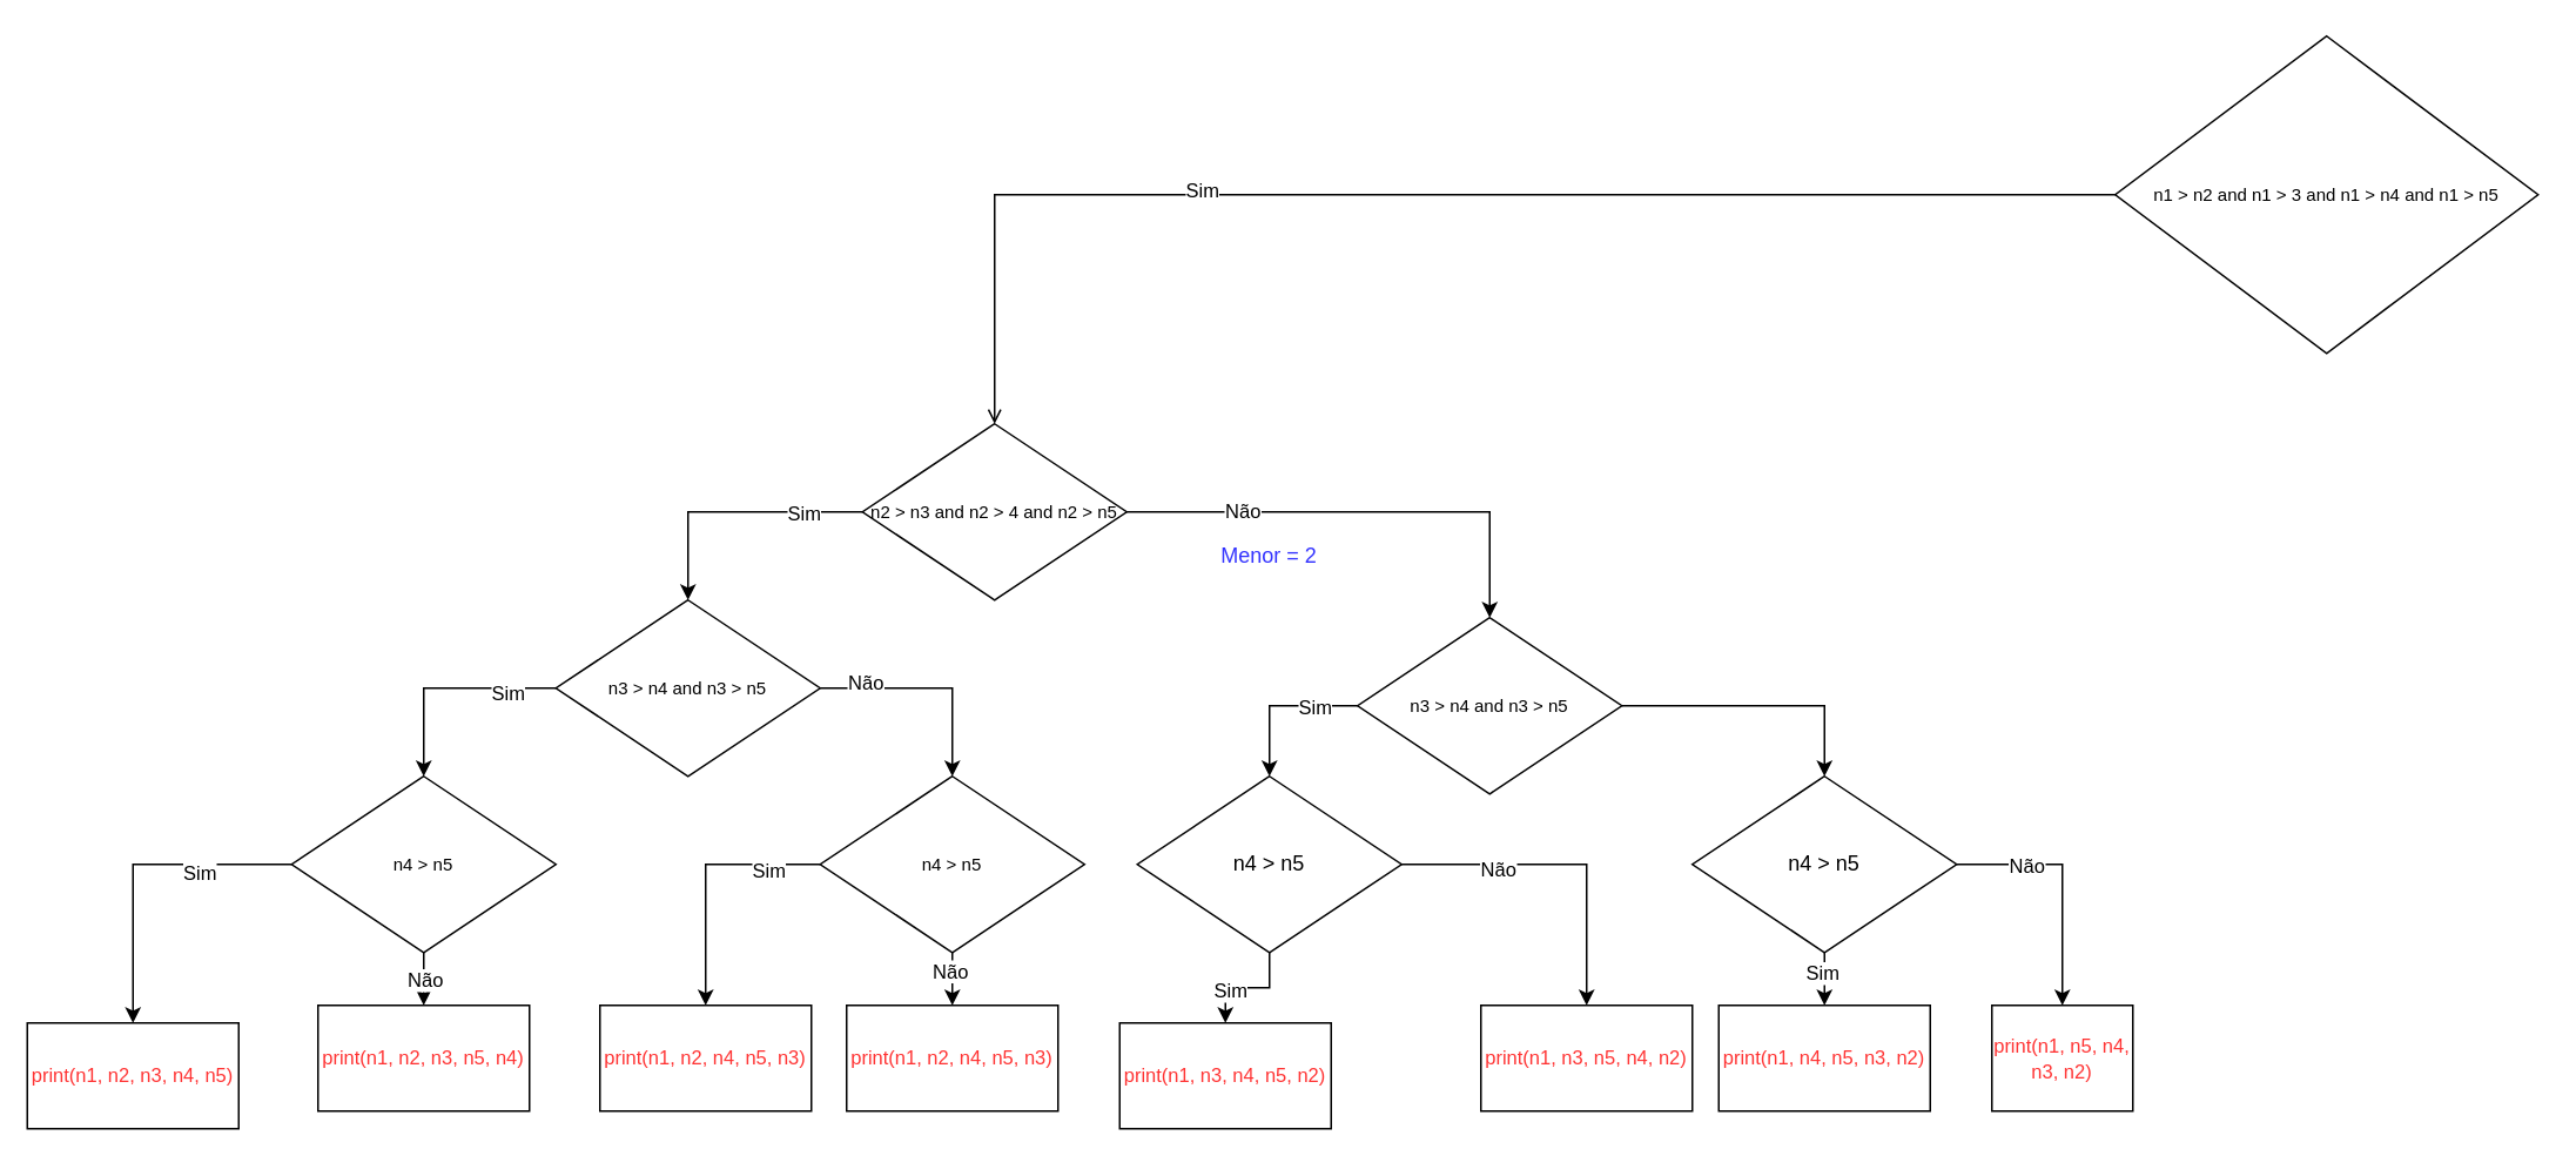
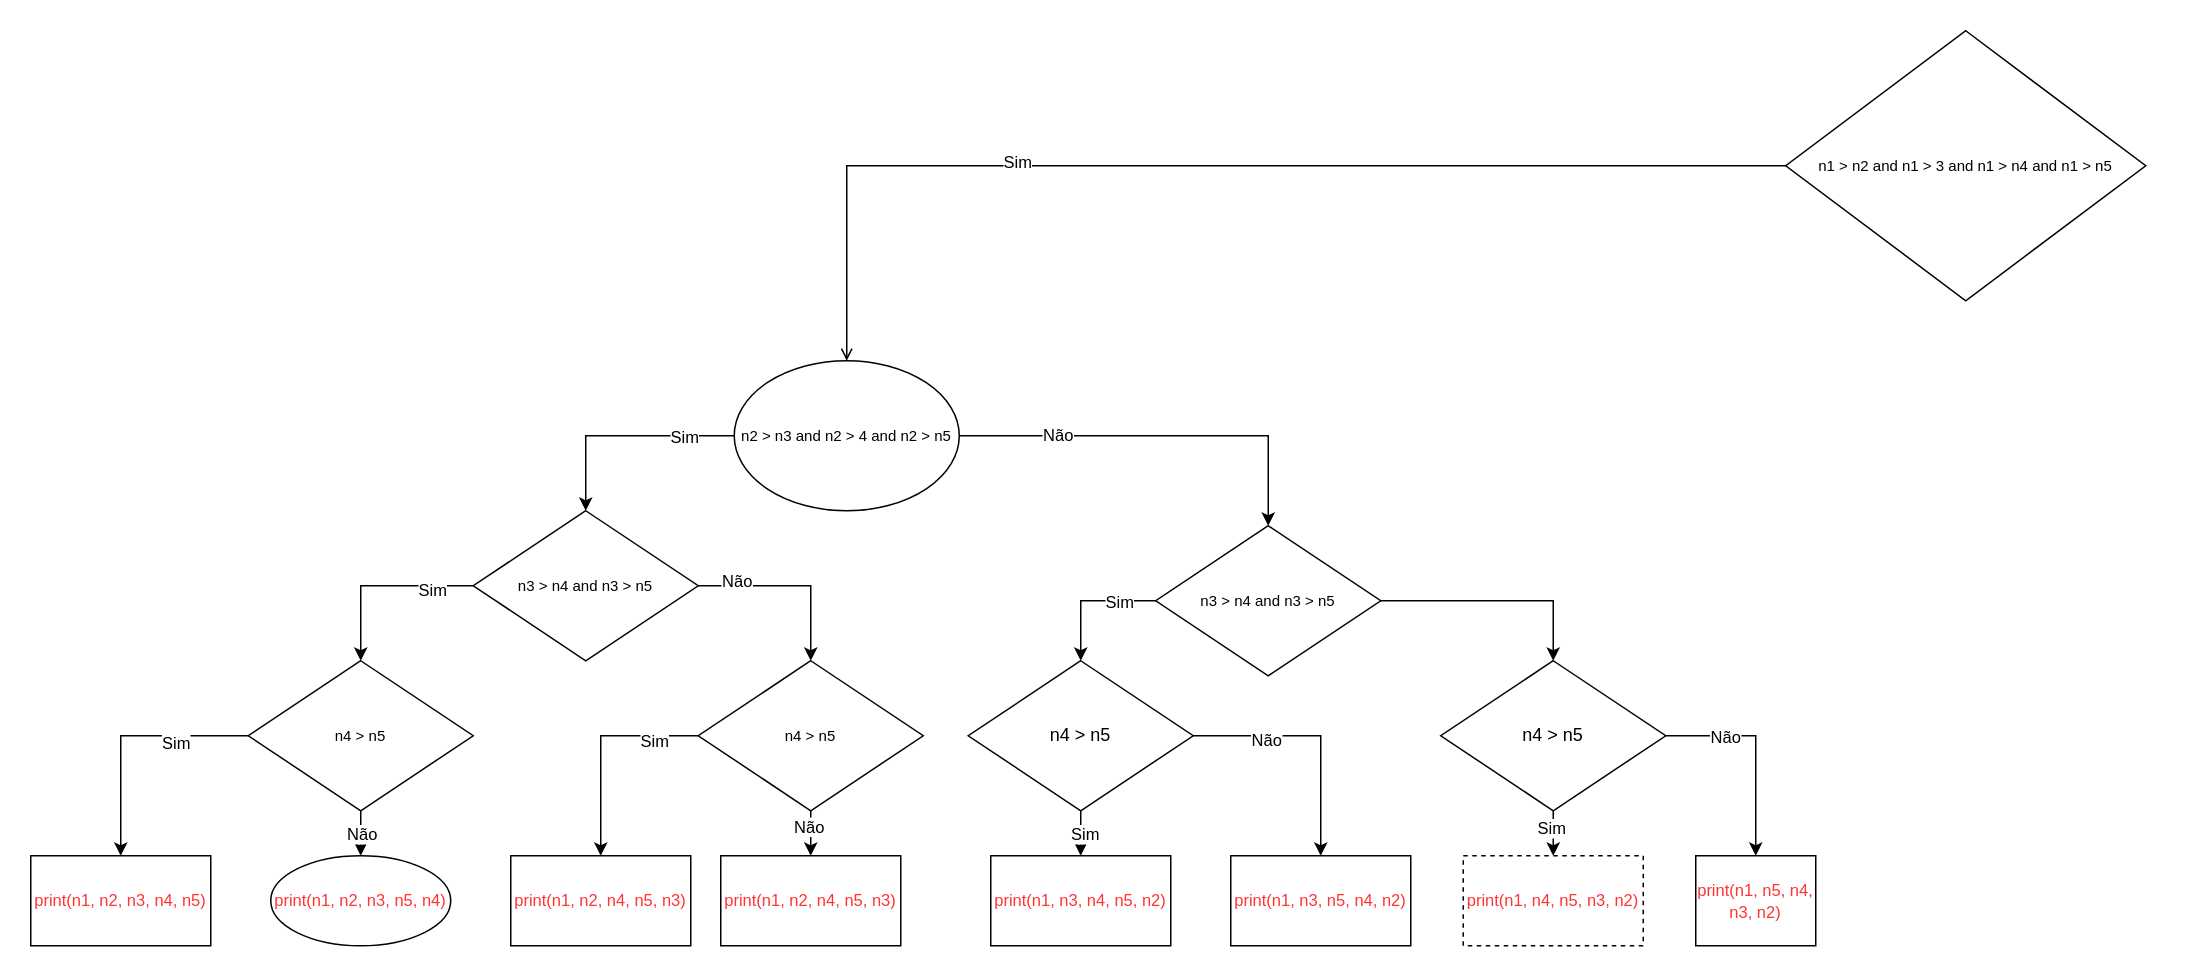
- <mxCell id="4" value="&lt;font style=&quot;font-size: 10px;&quot;&gt;n1 &amp;gt; n2 and n1 &amp;gt; 3 and n1 &amp;gt; n4 and n1 &amp;gt; n5&lt;/font&gt;" style="rhombus;whiteSpace=wrap;html=1;" vertex="1" parent="1"><mxGeometry x="1200" y="20" width="240" height="180" as="geometry" /></mxCell>
+ <mxCell id="4" value="&lt;font style=&quot;font-size: 10px;&quot;&gt;n1 &amp;gt; n2 and n1 &amp;gt; 3 and n1 &amp;gt; n4 and n1 &amp;gt; n5&lt;/font&gt;" style="rhombus;whiteSpace=wrap;html=1;" vertex="1" parent="1"><mxGeometry x="1190" y="20" width="240" height="180" as="geometry" /></mxCell>
- <mxCell id="9" value="&lt;font style=&quot;font-size: 10px;&quot;&gt;n2 &amp;gt; n3 and n2 &amp;gt; 4 and n2 &amp;gt; n5&lt;/font&gt;" style="rhombus;whiteSpace=wrap;html=1;" vertex="1" parent="1"><mxGeometry x="489" y="240" width="150" height="100" as="geometry" /></mxCell>
+ <mxCell id="9" value="&lt;font style=&quot;font-size: 10px;&quot;&gt;n2 &amp;gt; n3 and n2 &amp;gt; 4 and n2 &amp;gt; n5&lt;/font&gt;" style="ellipse;whiteSpace=wrap;html=1;" vertex="1" parent="1"><mxGeometry x="489" y="240" width="150" height="100" as="geometry" /></mxCell>
- <mxCell id="33" value="&lt;font color=&quot;#3333ff&quot;&gt;Menor = 2&lt;/font&gt;" style="text;html=1;strokeColor=none;fillColor=none;align=center;verticalAlign=middle;whiteSpace=wrap;rounded=0;" vertex="1" parent="1"><mxGeometry x="690" y="300" width="60" height="30" as="geometry" /></mxCell>
- <mxCell id="21" value="&lt;font style=&quot;font-size: 11px;&quot; color=&quot;#ff3333&quot;&gt;print(n1, n2, n3, n5, n4)&lt;/font&gt;" style="rounded=0;whiteSpace=wrap;html=1;" vertex="1" parent="1"><mxGeometry x="180" y="570" width="120" height="60" as="geometry" /></mxCell>
+ <mxCell id="21" value="&lt;font style=&quot;font-size: 11px;&quot; color=&quot;#ff3333&quot;&gt;print(n1, n2, n3, n5, n4)&lt;/font&gt;" style="ellipse;whiteSpace=wrap;html=1;" vertex="1" parent="1"><mxGeometry x="180" y="570" width="120" height="60" as="geometry" /></mxCell>
- <mxCell id="40" value="&lt;font style=&quot;font-size: 11px;&quot; color=&quot;#ff3333&quot;&gt;print(n1, n3, n5, n4, n2)&lt;/font&gt;" style="rounded=0;whiteSpace=wrap;html=1;" vertex="1" parent="1"><mxGeometry x="840" y="570" width="120" height="60" as="geometry" /></mxCell>
+ <mxCell id="40" value="&lt;font style=&quot;font-size: 11px;&quot; color=&quot;#ff3333&quot;&gt;print(n1, n3, n5, n4, n2)&lt;/font&gt;" style="rounded=0;whiteSpace=wrap;html=1;" vertex="1" parent="1"><mxGeometry x="820" y="570" width="120" height="60" as="geometry" /></mxCell>
- <mxCell id="46" value="&lt;font style=&quot;font-size: 11px;&quot; color=&quot;#ff3333&quot;&gt;print(n1, n4, n5, n3, n2)&lt;/font&gt;" style="rounded=0;whiteSpace=wrap;html=1;" vertex="1" parent="1"><mxGeometry x="975" y="570" width="120" height="60" as="geometry" /></mxCell>
+ <mxCell id="46" value="&lt;font style=&quot;font-size: 11px;&quot; color=&quot;#ff3333&quot;&gt;print(n1, n4, n5, n3, n2)&lt;/font&gt;" style="rounded=0;whiteSpace=wrap;html=1;dashed=1;" vertex="1" parent="1"><mxGeometry x="975" y="570" width="120" height="60" as="geometry" /></mxCell>
- <mxCell id="20" value="&lt;font style=&quot;font-size: 11px;&quot; color=&quot;#ff3333&quot;&gt;print(n1, n2, n3, n4, n5)&lt;/font&gt;" style="rounded=0;whiteSpace=wrap;html=1;" vertex="1" parent="1"><mxGeometry x="15" y="580" width="120" height="60" as="geometry" /></mxCell>
+ <mxCell id="20" value="&lt;font style=&quot;font-size: 11px;&quot; color=&quot;#ff3333&quot;&gt;print(n1, n2, n3, n4, n5)&lt;/font&gt;" style="rounded=0;whiteSpace=wrap;html=1;" vertex="1" parent="1"><mxGeometry x="20" y="570" width="120" height="60" as="geometry" /></mxCell>
- <mxCell id="39" value="&lt;font style=&quot;font-size: 11px;&quot; color=&quot;#ff3333&quot;&gt;print(n1, n3, n4, n5, n2)&lt;/font&gt;" style="rounded=0;whiteSpace=wrap;html=1;" vertex="1" parent="1"><mxGeometry x="635" y="580" width="120" height="60" as="geometry" /></mxCell>
+ <mxCell id="39" value="&lt;font style=&quot;font-size: 11px;&quot; color=&quot;#ff3333&quot;&gt;print(n1, n3, n4, n5, n2)&lt;/font&gt;" style="rounded=0;whiteSpace=wrap;html=1;" vertex="1" parent="1"><mxGeometry x="660" y="570" width="120" height="60" as="geometry" /></mxCell>
